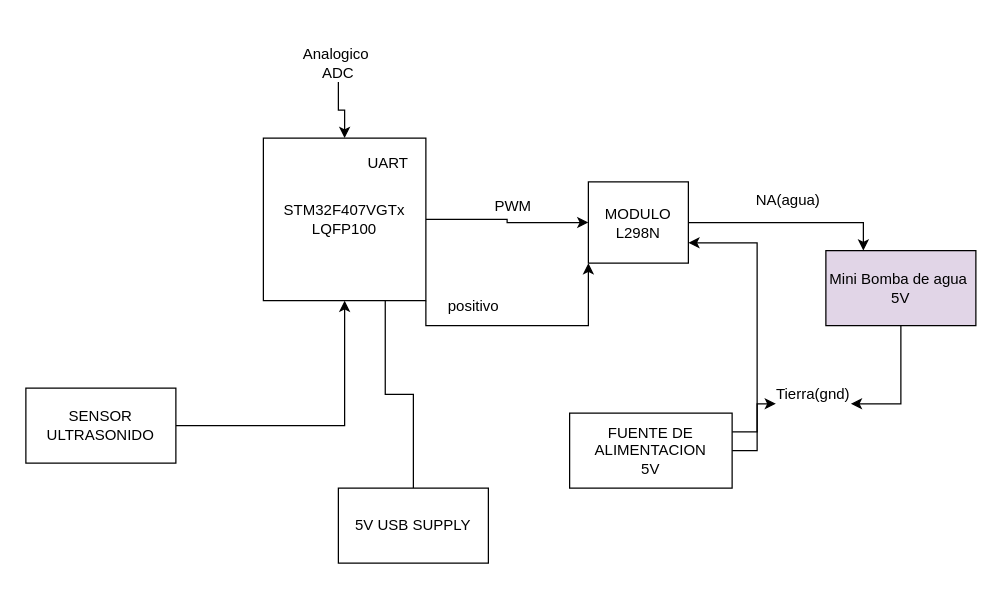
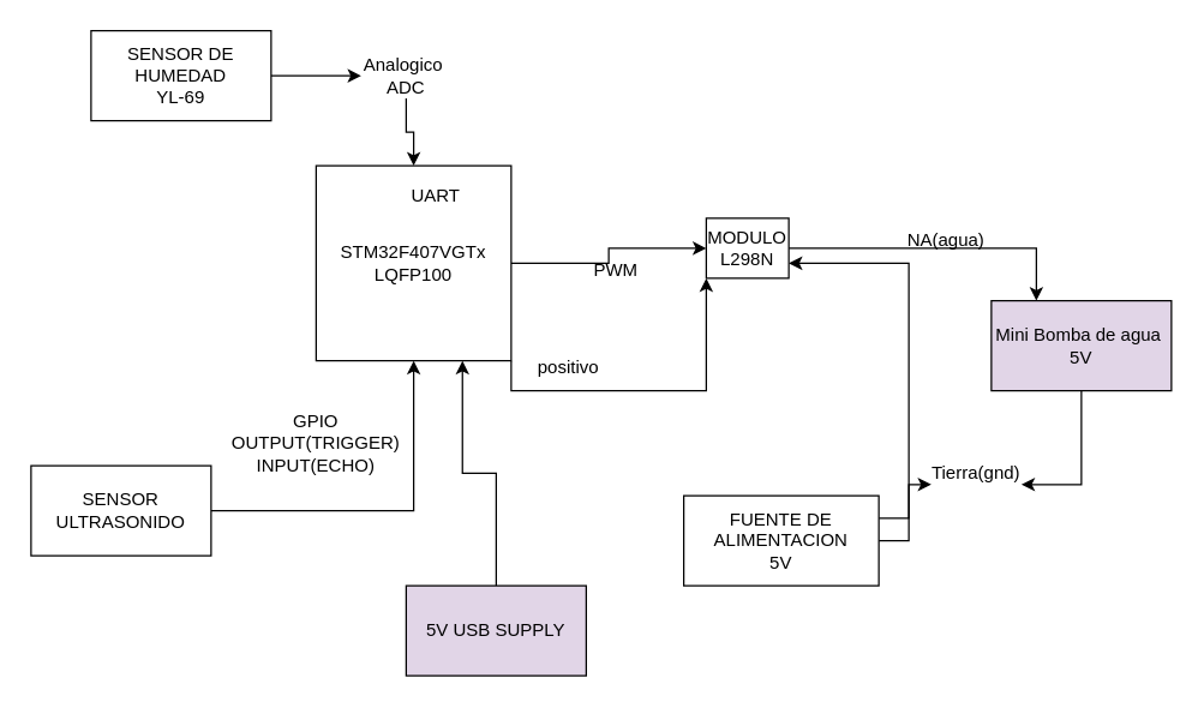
+ <mxCell id="6" value="SENSOR DE HUMEDAD&lt;br&gt;YL-69" style="rounded=0;whiteSpace=wrap;html=1;" parent="1" vertex="1"><mxGeometry x="60" y="20" width="120" height="60" as="geometry" /></mxCell>
+ <mxCell id="5" style="edgeStyle=orthogonalEdgeStyle;rounded=0;orthogonalLoop=1;jettySize=auto;html=1;exitX=1;exitY=0.5;exitDx=0;exitDy=0;" edge="1" parent="1" source="6" target="15"><mxGeometry relative="1" as="geometry" /></mxCell>
- <mxCell id="20" value="UART" style="text;html=1;strokeColor=none;fillColor=none;align=center;verticalAlign=middle;whiteSpace=wrap;rounded=0;" parent="1" vertex="1"><mxGeometry x="280" y="115" width="60" height="30" as="geometry" /></mxCell>
+ <mxCell id="20" value="UART" style="text;html=1;strokeColor=none;fillColor=none;align=center;verticalAlign=middle;whiteSpace=wrap;rounded=0;" parent="1" vertex="1"><mxGeometry x="260" y="115" width="60" height="30" as="geometry" /></mxCell>
- <mxCell id="16" value="PWM" style="text;html=1;strokeColor=none;fillColor=none;align=center;verticalAlign=middle;whiteSpace=wrap;rounded=0;" parent="1" vertex="1"><mxGeometry x="380" y="150" width="60" height="30" as="geometry" /></mxCell>
+ <mxCell id="16" value="PWM" style="text;html=1;strokeColor=none;fillColor=none;align=center;verticalAlign=middle;whiteSpace=wrap;rounded=0;" parent="1" vertex="1"><mxGeometry x="380" y="165" width="60" height="30" as="geometry" /></mxCell>
- <mxCell id="13" value="MODULO L298N&lt;br&gt;" style="rounded=0;whiteSpace=wrap;html=1;" parent="1" vertex="1"><mxGeometry x="470" y="145" width="80" height="65" as="geometry" /></mxCell>
+ <mxCell id="13" value="MODULO L298N&lt;br&gt;" style="rounded=0;whiteSpace=wrap;html=1;" parent="1" vertex="1"><mxGeometry x="470" y="145" width="55" height="40" as="geometry" /></mxCell>
- <mxCell id="24" style="edgeStyle=orthogonalEdgeStyle;rounded=0;orthogonalLoop=1;jettySize=auto;html=1;entryX=0.75;entryY=1;entryDx=0;entryDy=0;endArrow=none;" edge="1" parent="1" source="25" target="4"><mxGeometry relative="1" as="geometry" /></mxCell>
+ <mxCell id="24" style="edgeStyle=orthogonalEdgeStyle;rounded=0;orthogonalLoop=1;jettySize=auto;html=1;entryX=0.75;entryY=1;entryDx=0;entryDy=0;" edge="1" parent="1" source="25" target="4"><mxGeometry relative="1" as="geometry" /></mxCell>
+ <mxCell id="23" value="GPIO&lt;br&gt;OUTPUT(TRIGGER)&lt;br&gt;INPUT(ECHO)&lt;br&gt;" style="text;html=1;strokeColor=none;fillColor=none;align=center;verticalAlign=middle;whiteSpace=wrap;rounded=0;" vertex="1" parent="1"><mxGeometry x="180" y="280" width="60" height="30" as="geometry" /></mxCell>
- <mxCell id="25" value="5V USB SUPPLY&lt;br&gt;" style="rounded=0;whiteSpace=wrap;html=1;" vertex="1" parent="1"><mxGeometry x="270" y="390" width="120" height="60" as="geometry" /></mxCell>
+ <mxCell id="25" value="5V USB SUPPLY&lt;br&gt;" style="rounded=0;whiteSpace=wrap;html=1;fillColor=#e1d5e7;" vertex="1" parent="1"><mxGeometry x="270" y="390" width="120" height="60" as="geometry" /></mxCell>
